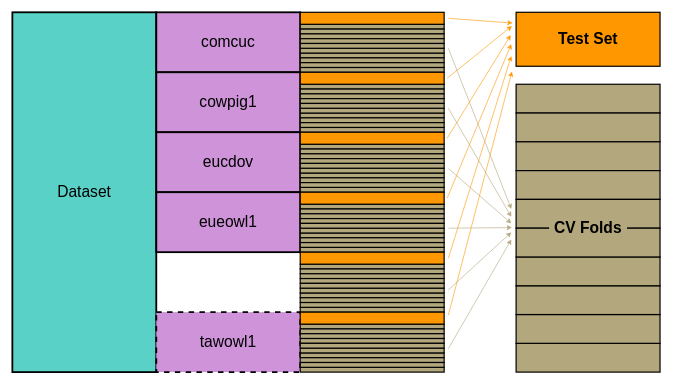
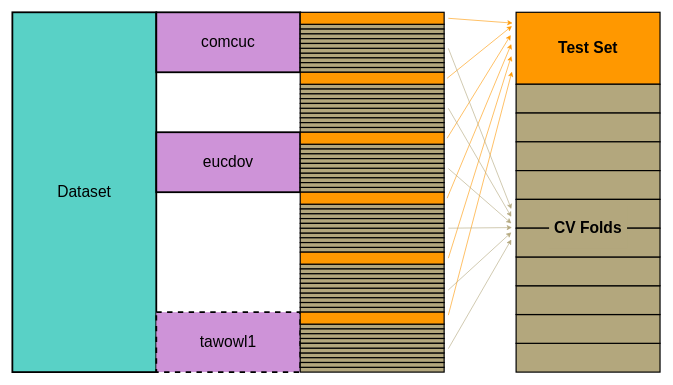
- <mxCell id="80" value="&lt;b&gt;Test Set&lt;/b&gt;" style="text;html=1;strokeColor=#000000;fillColor=#FF9800;align=center;verticalAlign=middle;whiteSpace=wrap;rounded=0;labelBackgroundColor=none;strokeWidth=2;fontSize=26;fontColor=#000000;" parent="1" vertex="1"><mxGeometry x="860" y="20" width="240" height="90" as="geometry" /></mxCell>
+ <mxCell id="80" value="&lt;b&gt;Test Set&lt;/b&gt;" style="text;html=1;strokeColor=#000000;fillColor=#FF9800;align=center;verticalAlign=middle;whiteSpace=wrap;rounded=0;labelBackgroundColor=none;strokeWidth=2;fontSize=26;fontColor=#000000;" parent="1" vertex="1"><mxGeometry x="860" y="20" width="240" height="120" as="geometry" /></mxCell>
- <mxCell id="4" value="cowpig1" style="rounded=0;whiteSpace=wrap;html=1;fontStyle=0;fontSize=26;spacing=2;labelBackgroundColor=none;fillColor=#ce93d8;strokeWidth=3;" parent="1" vertex="1"><mxGeometry x="260" y="120" width="240" height="100" as="geometry" /></mxCell>
- <mxCell id="7" value="eueowl1" style="rounded=0;whiteSpace=wrap;html=1;fontStyle=0;fontSize=26;spacing=2;labelBackgroundColor=none;fillColor=#ce93d8;strokeWidth=3;" parent="1" vertex="1"><mxGeometry x="260" y="320" width="240" height="100" as="geometry" /></mxCell>
